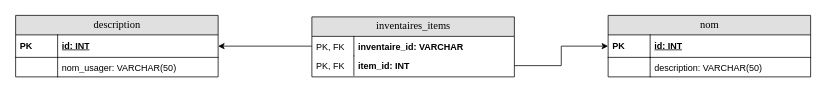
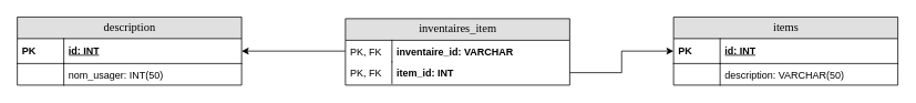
- <mxCell id="13" value="nom" style="swimlane;html=1;fontStyle=0;childLayout=stackLayout;horizontal=1;startSize=26;fillColor=#e0e0e0;horizontalStack=0;resizeParent=1;resizeLast=0;collapsible=1;marginBottom=0;swimlaneFillColor=#ffffff;align=center;rounded=0;shadow=0;comic=0;labelBackgroundColor=none;strokeWidth=1;fontFamily=Verdana;fontSize=14" parent="1" vertex="1"><mxGeometry x="810" y="20" width="270" height="82" as="geometry" /></mxCell>
+ <mxCell id="13" value="items" style="swimlane;html=1;fontStyle=0;childLayout=stackLayout;horizontal=1;startSize=26;fillColor=#e0e0e0;horizontalStack=0;resizeParent=1;resizeLast=0;collapsible=1;marginBottom=0;swimlaneFillColor=#ffffff;align=center;rounded=0;shadow=0;comic=0;labelBackgroundColor=none;strokeWidth=1;fontFamily=Verdana;fontSize=14" parent="1" vertex="1"><mxGeometry x="810" y="20" width="270" height="82" as="geometry" /></mxCell>
- <mxCell id="8" value="inventaires_items" style="swimlane;html=1;fontStyle=0;childLayout=stackLayout;horizontal=1;startSize=26;fillColor=#e0e0e0;horizontalStack=0;resizeParent=1;resizeLast=0;collapsible=1;marginBottom=0;swimlaneFillColor=#ffffff;align=center;rounded=0;shadow=0;comic=0;labelBackgroundColor=none;strokeWidth=1;fontFamily=Verdana;fontSize=14" parent="1" vertex="1"><mxGeometry x="415" y="22" width="270" height="80" as="geometry" /></mxCell>
+ <mxCell id="8" value="inventaires_item" style="swimlane;html=1;fontStyle=0;childLayout=stackLayout;horizontal=1;startSize=26;fillColor=#e0e0e0;horizontalStack=0;resizeParent=1;resizeLast=0;collapsible=1;marginBottom=0;swimlaneFillColor=#ffffff;align=center;rounded=0;shadow=0;comic=0;labelBackgroundColor=none;strokeWidth=1;fontFamily=Verdana;fontSize=14" parent="1" vertex="1"><mxGeometry x="415" y="22" width="270" height="80" as="geometry" /></mxCell>
- <mxCell id="6" value="nom_usager: VARCHAR(50)" style="shape=partialRectangle;top=0;left=0;right=0;bottom=0;html=1;align=left;verticalAlign=top;fillColor=none;spacingLeft=60;spacingRight=4;whiteSpace=wrap;overflow=hidden;rotatable=0;points=[[0,0.5],[1,0.5]];portConstraint=eastwest;dropTarget=0;" parent="3" vertex="1"><mxGeometry y="56" width="270" height="26" as="geometry" /></mxCell>
+ <mxCell id="6" value="nom_usager: INT(50)" style="shape=partialRectangle;top=0;left=0;right=0;bottom=0;html=1;align=left;verticalAlign=top;fillColor=none;spacingLeft=60;spacingRight=4;whiteSpace=wrap;overflow=hidden;rotatable=0;points=[[0,0.5],[1,0.5]];portConstraint=eastwest;dropTarget=0;" parent="3" vertex="1"><mxGeometry y="56" width="270" height="26" as="geometry" /></mxCell>
